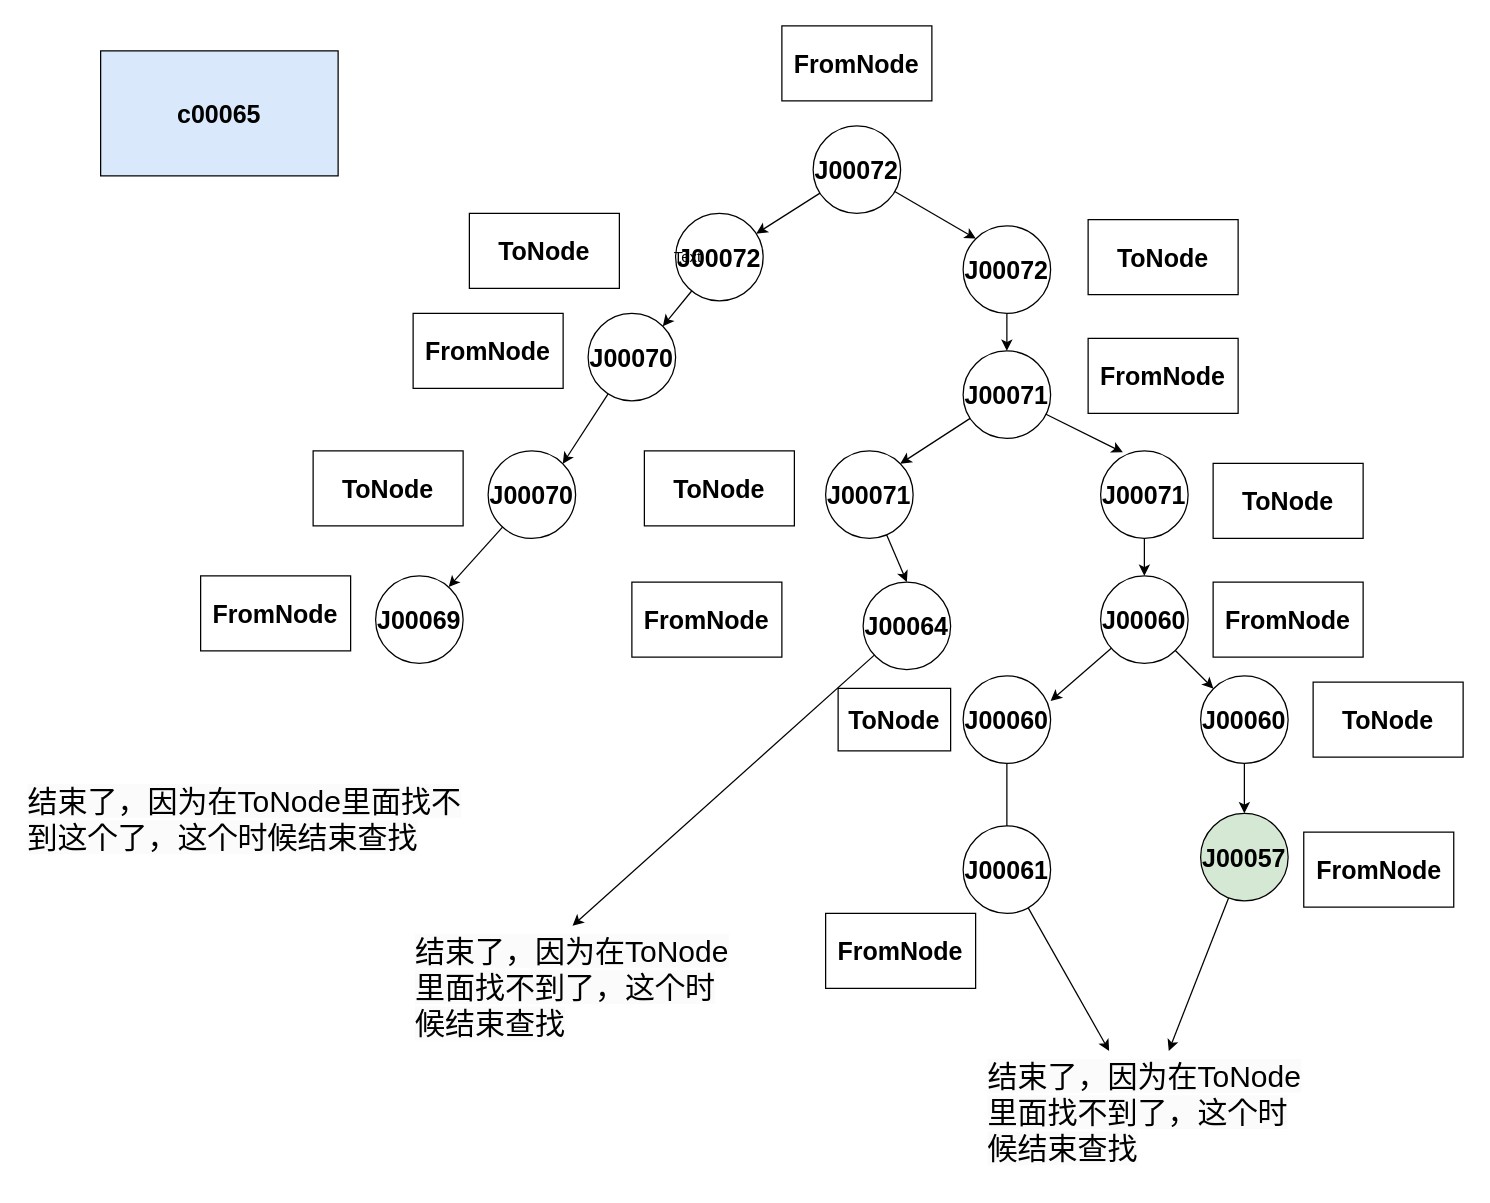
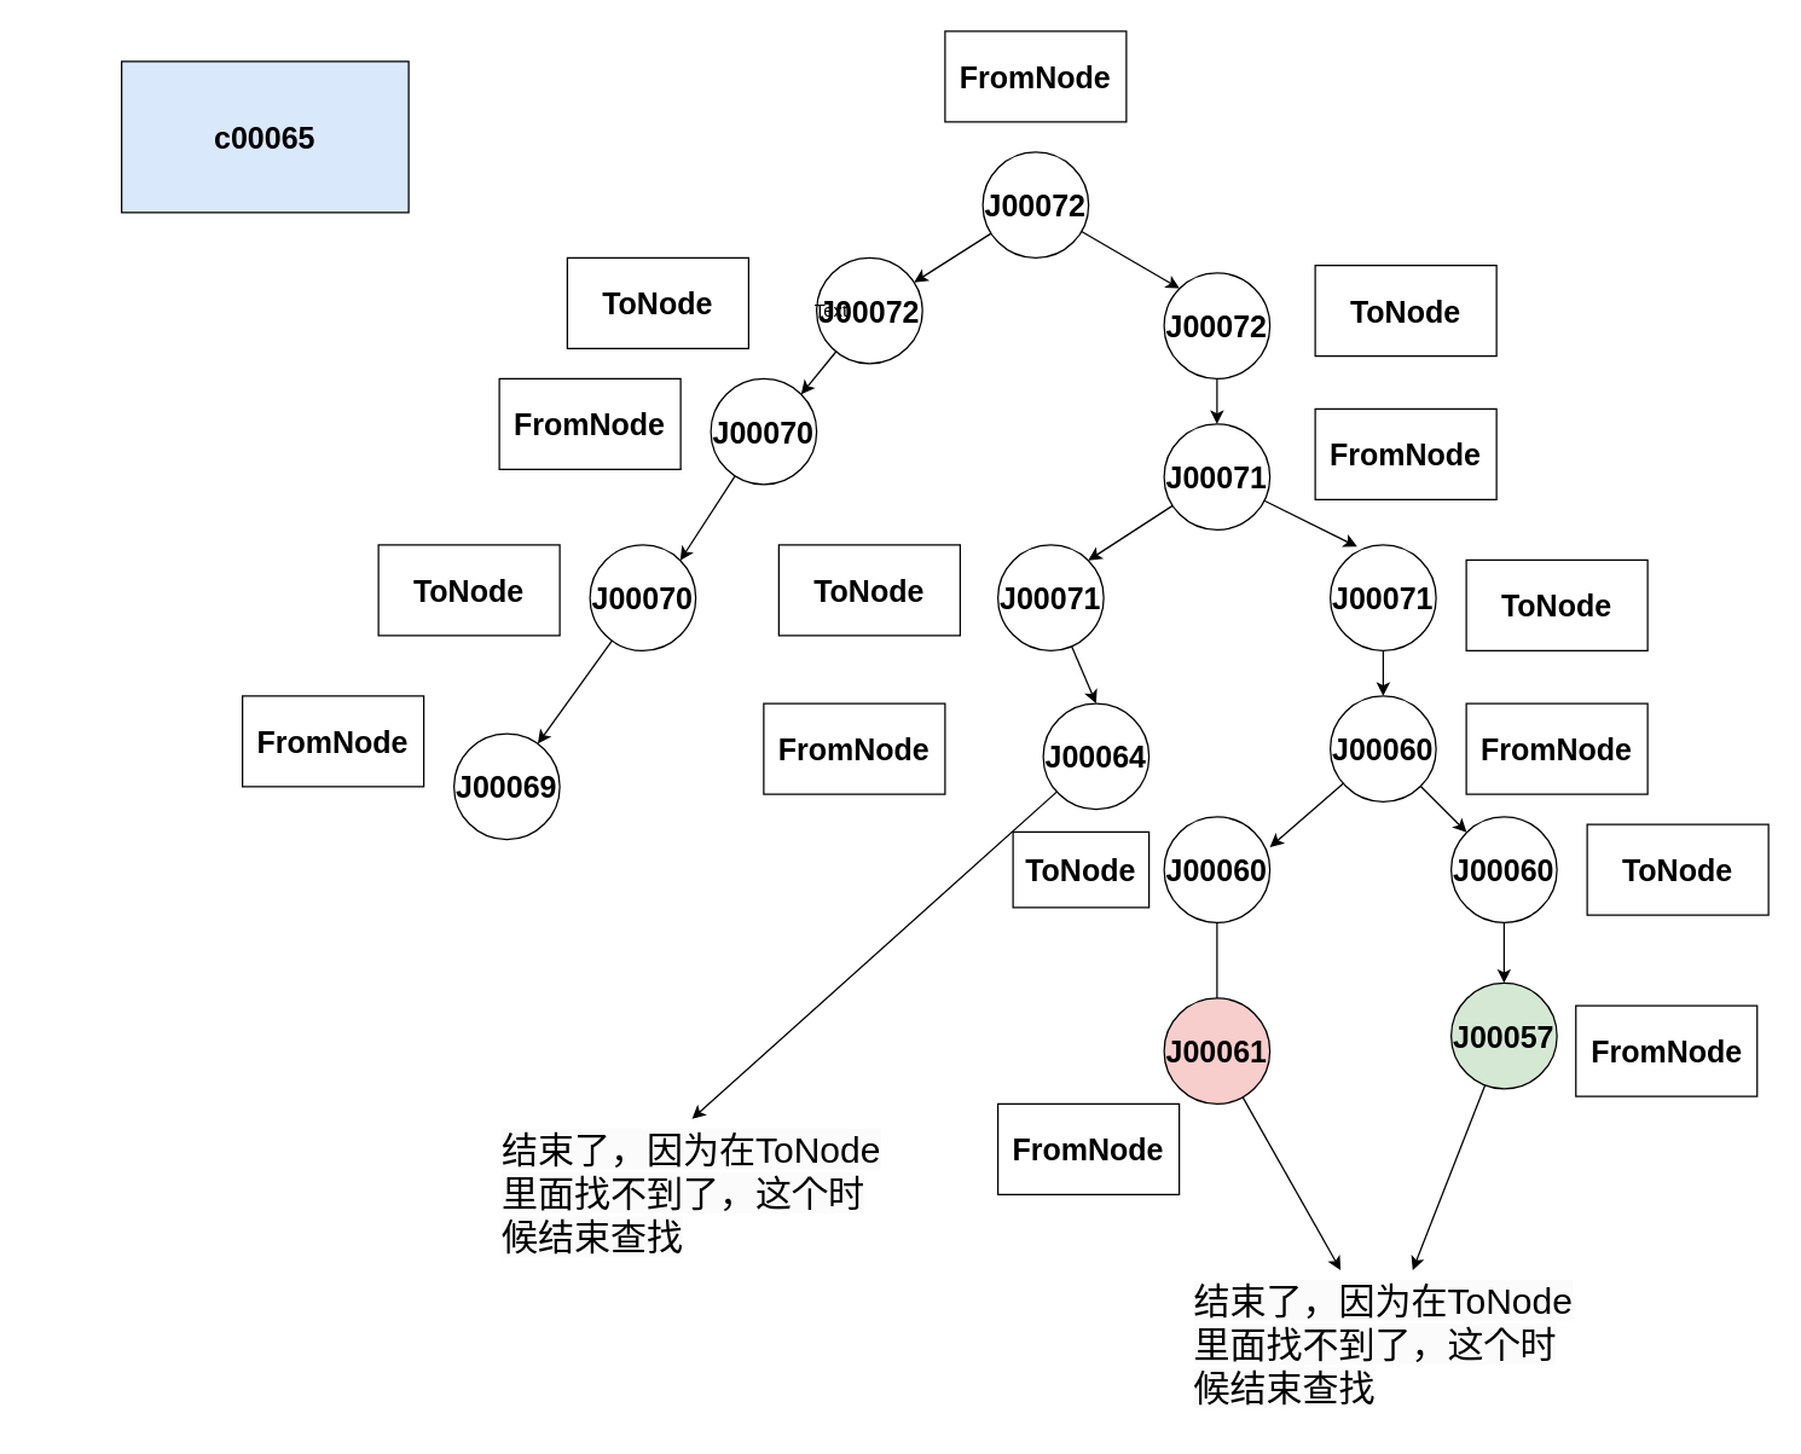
- <mxCell id="11" value="J00069" style="ellipse;whiteSpace=wrap;html=1;fontSize=20;fontStyle=1" parent="1" vertex="1"><mxGeometry x="300" y="460" width="70" height="70" as="geometry" /></mxCell>
+ <mxCell id="11" value="J00069" style="ellipse;whiteSpace=wrap;html=1;fontSize=20;fontStyle=1" parent="1" vertex="1"><mxGeometry x="300" y="485" width="70" height="70" as="geometry" /></mxCell>
- <mxCell id="41" value="&lt;span style=&quot;color: rgb(0, 0, 0); font-family: Helvetica; font-size: 24px; font-style: normal; font-variant-ligatures: normal; font-variant-caps: normal; font-weight: 400; letter-spacing: normal; orphans: 2; text-align: center; text-indent: 0px; text-transform: none; widows: 2; word-spacing: 0px; -webkit-text-stroke-width: 0px; white-space: normal; background-color: rgb(251, 251, 251); text-decoration-thickness: initial; text-decoration-style: initial; text-decoration-color: initial; display: inline !important; float: none;&quot;&gt;结束了，因为在ToNode里面找不到这个了，这个时候结束查找&lt;/span&gt;" style="text;whiteSpace=wrap;html=1;" parent="1" vertex="1"><mxGeometry x="20" y="620" width="360" height="90" as="geometry" /></mxCell>
- <mxCell id="47" value="J00061" style="ellipse;whiteSpace=wrap;html=1;fontSize=20;fontStyle=1" parent="1" vertex="1"><mxGeometry x="770" y="660" width="70" height="70" as="geometry" /></mxCell>
+ <mxCell id="47" value="J00061" style="ellipse;whiteSpace=wrap;html=1;fontSize=20;fontStyle=1;fillColor=#f8cecc;" parent="1" vertex="1"><mxGeometry x="770" y="660" width="70" height="70" as="geometry" /></mxCell>
